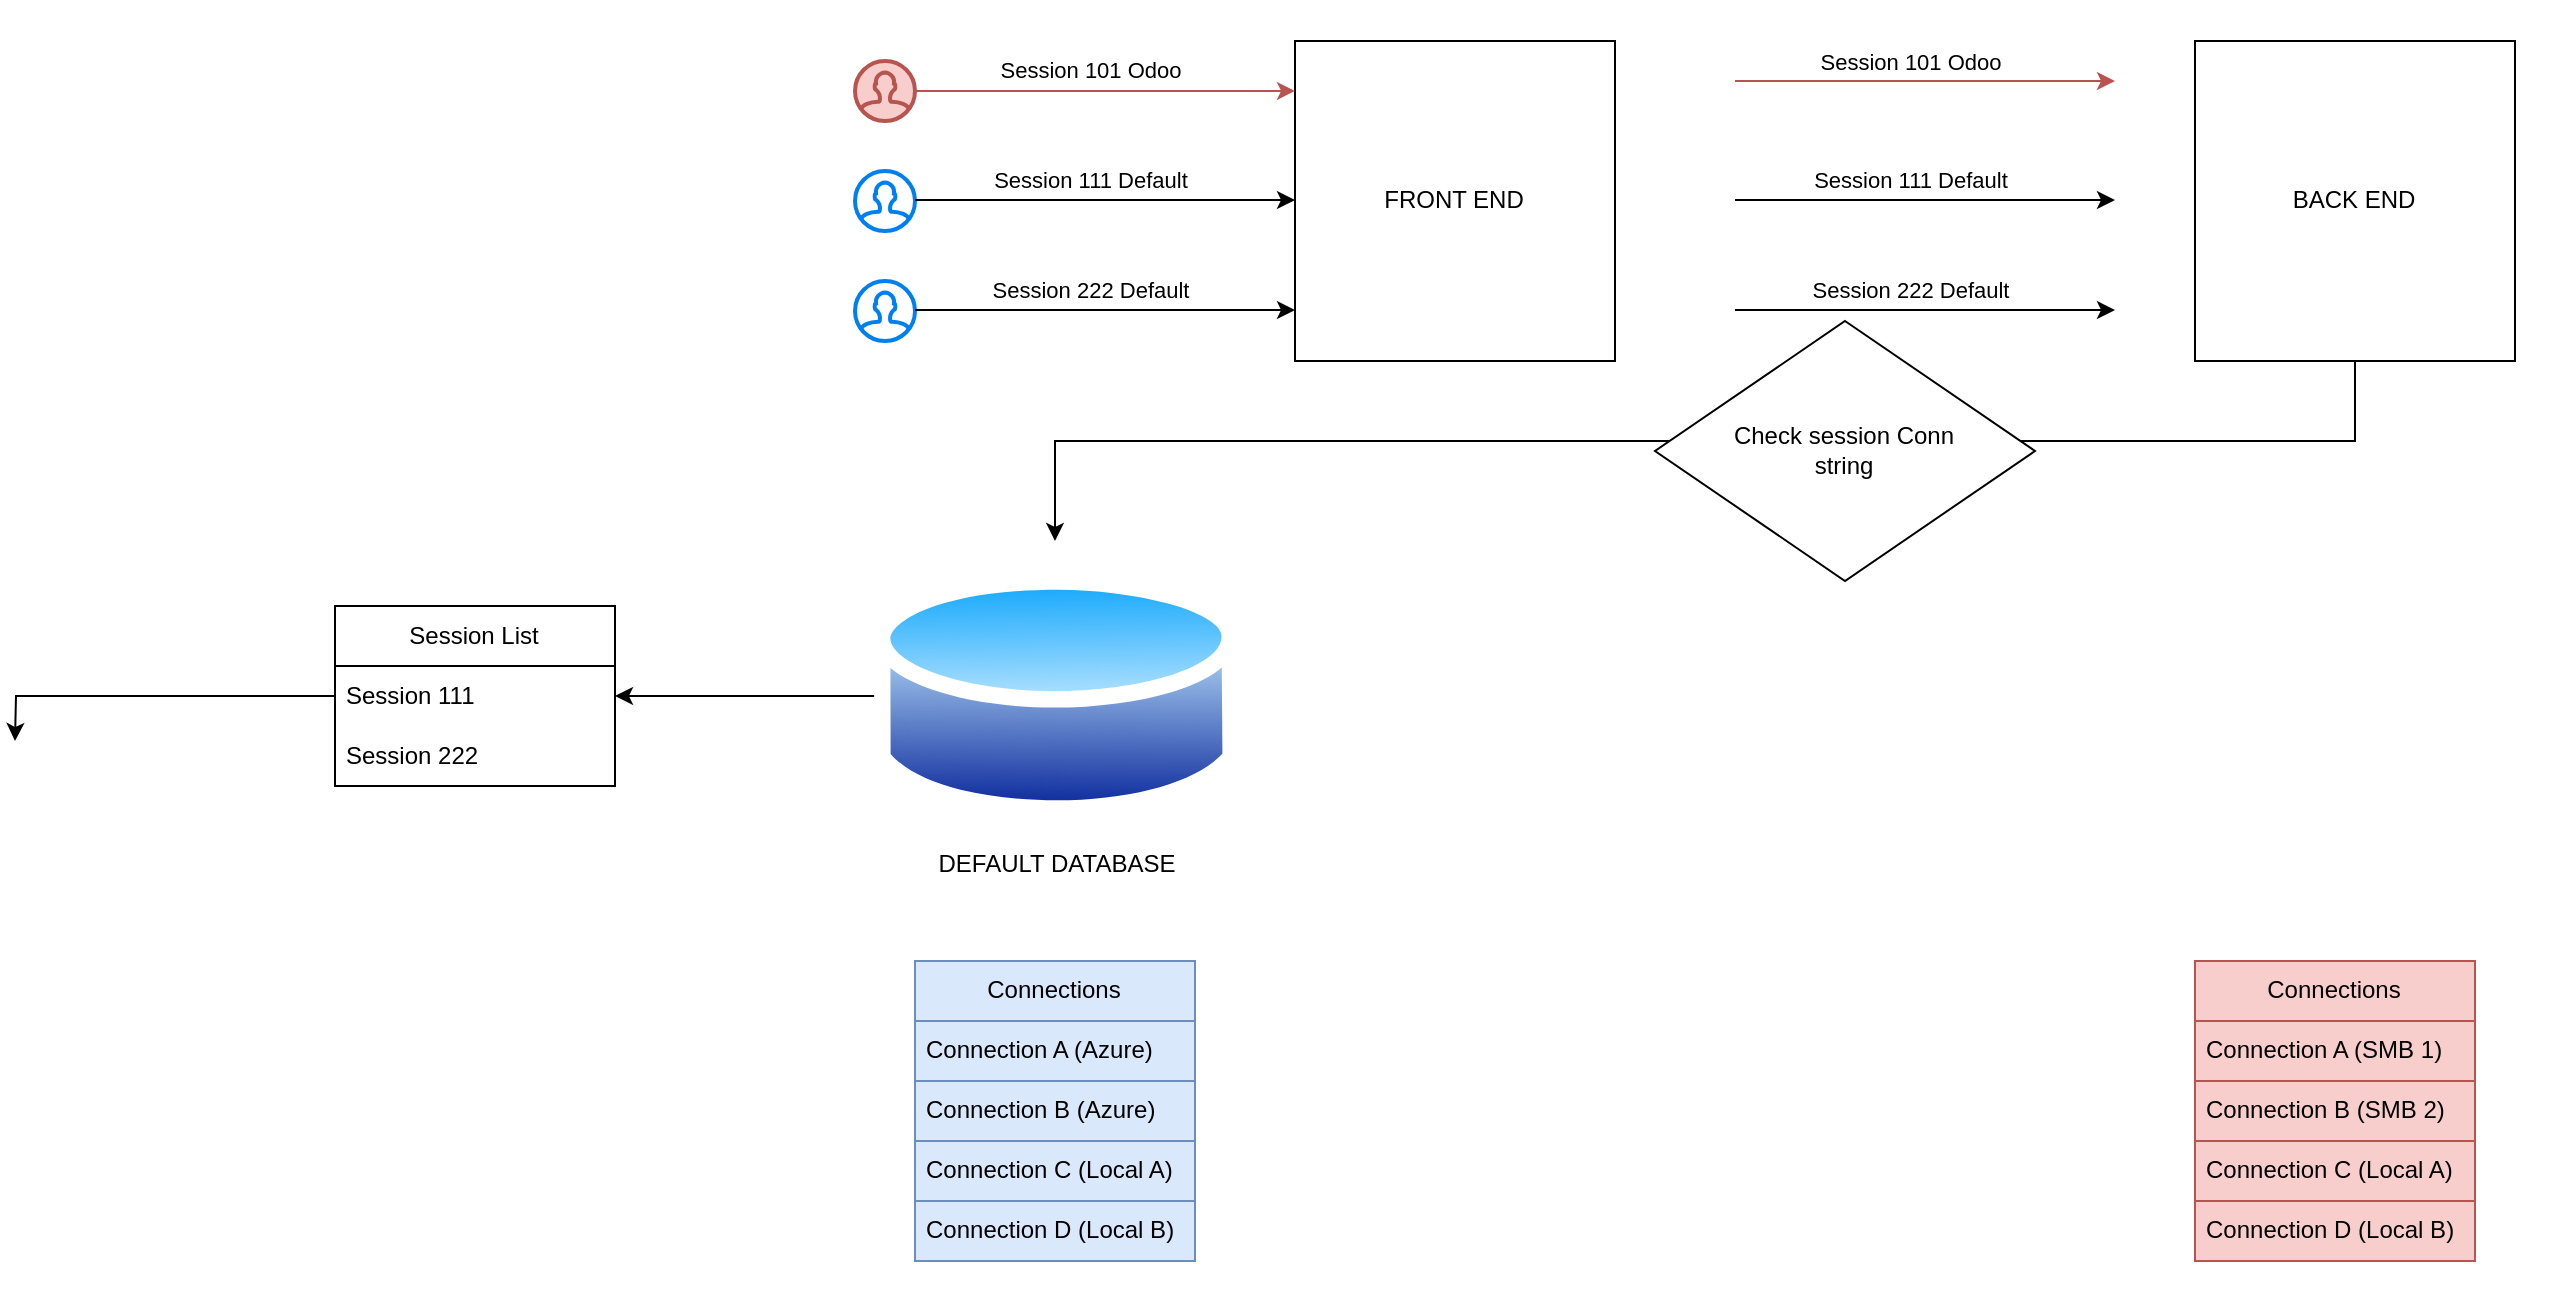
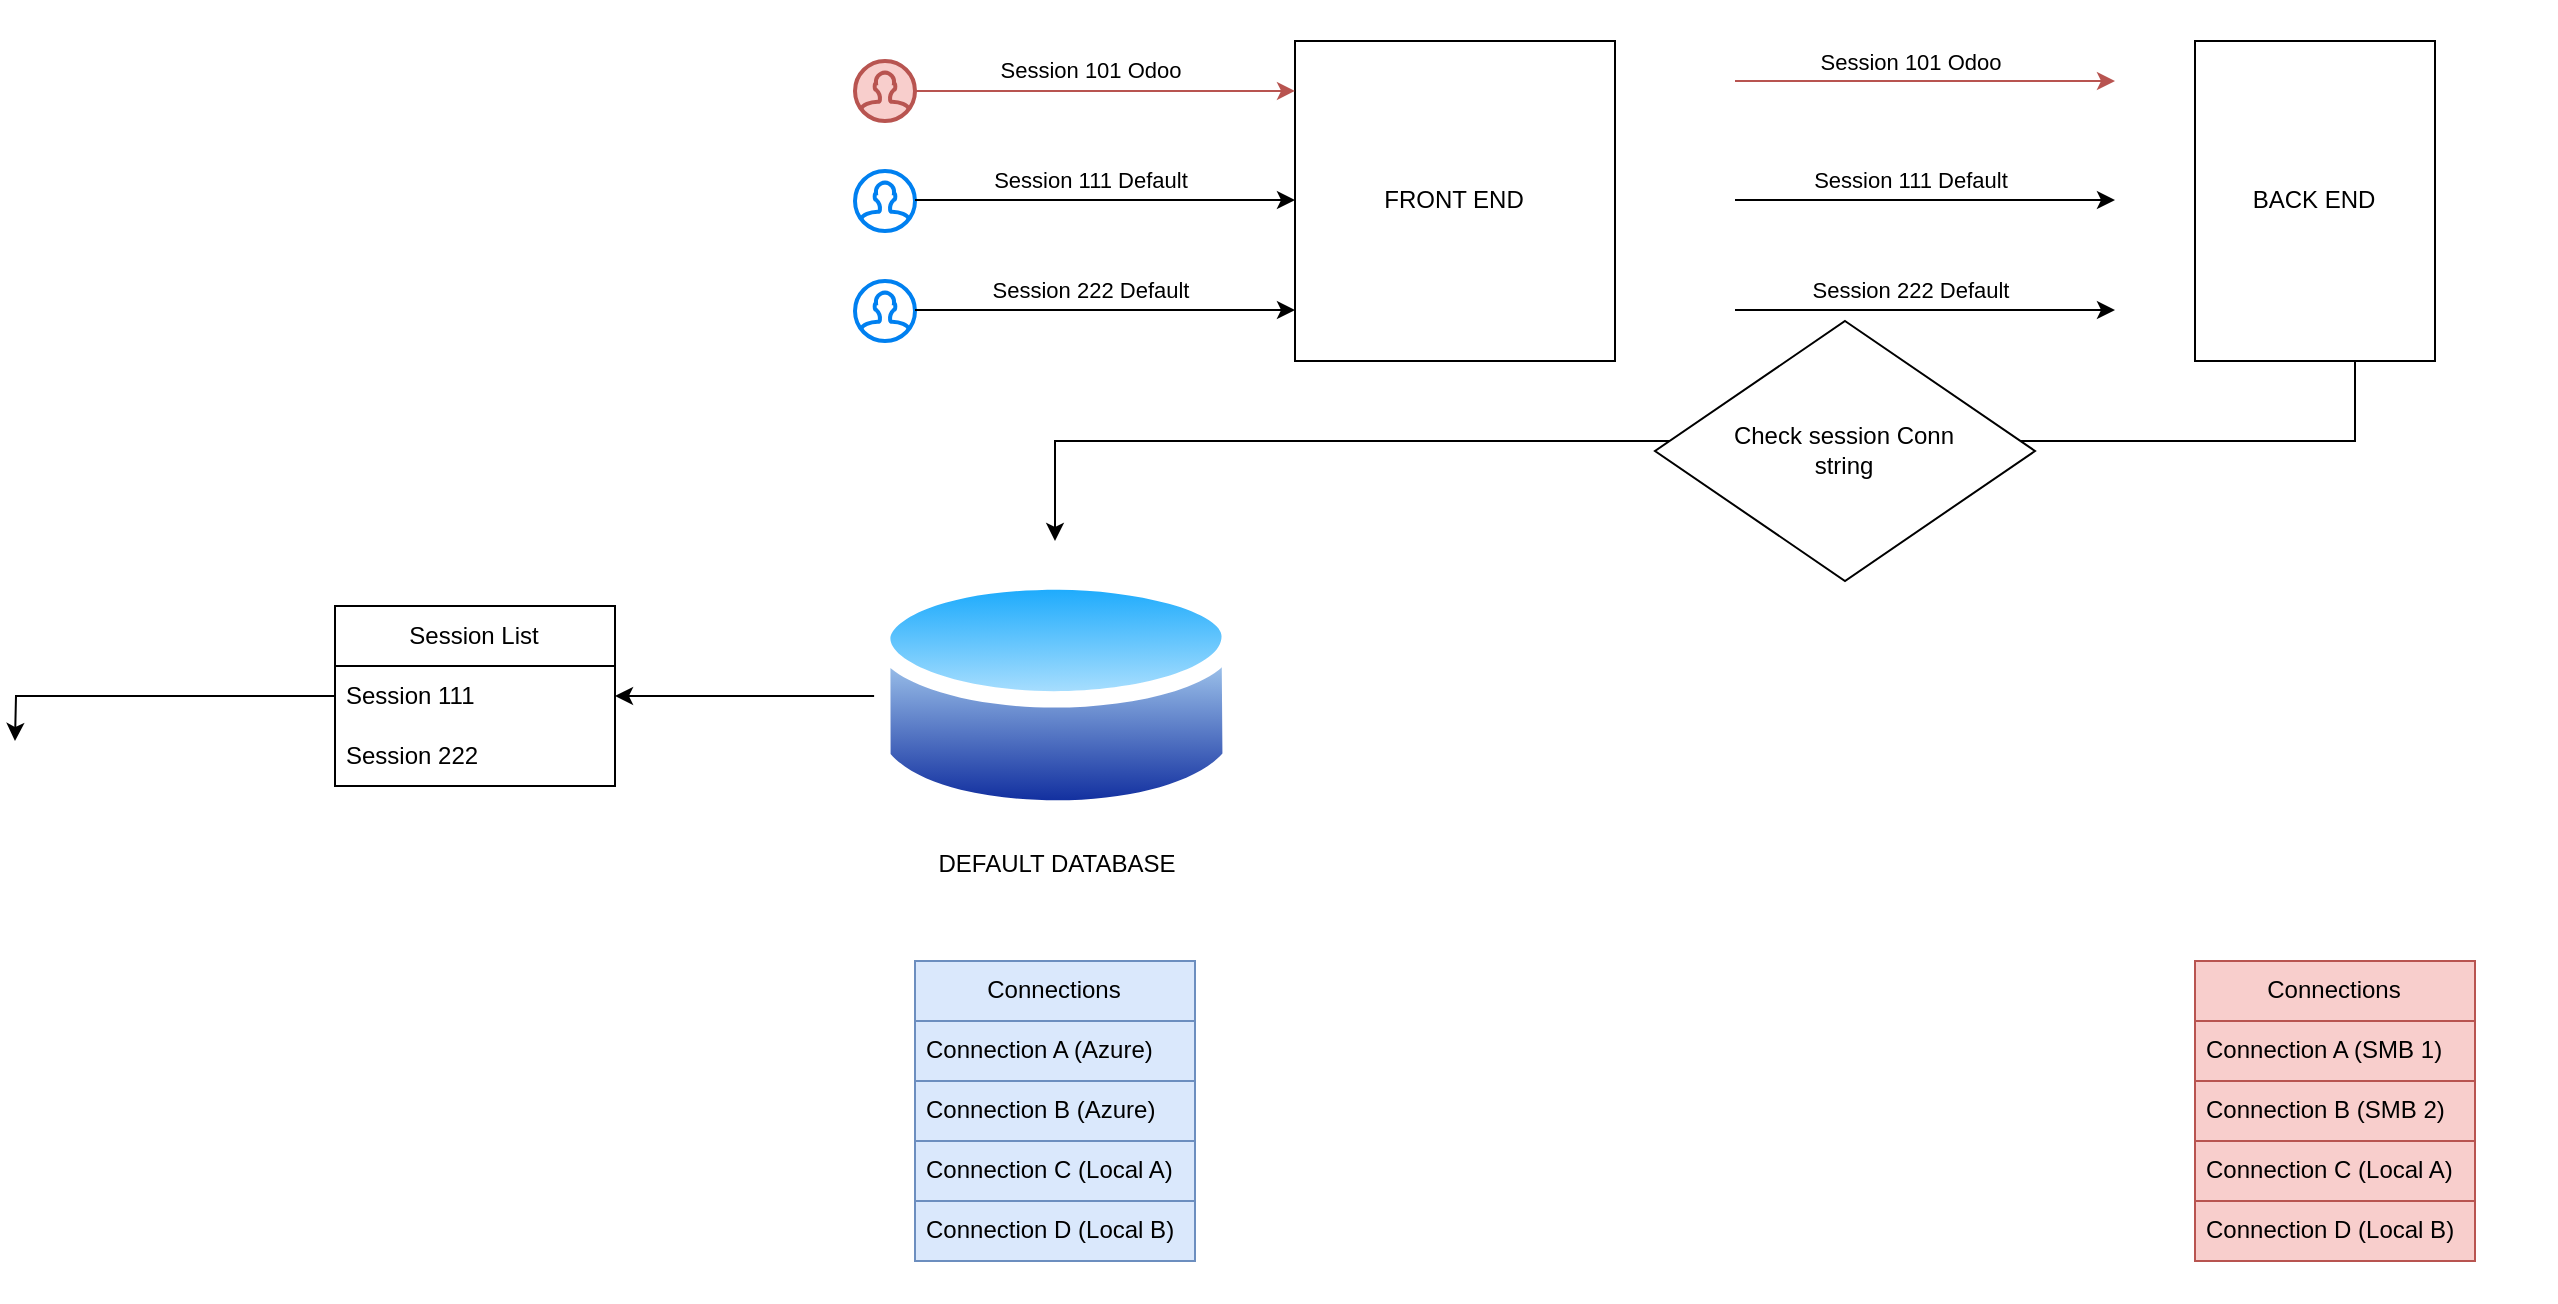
- <mxCell id="13" value="BACK END" style="whiteSpace=wrap;html=1;aspect=fixed;" vertex="1" parent="1"><mxGeometry x="950" y="20" width="160" height="160" as="geometry" /></mxCell>
+ <mxCell id="13" value="BACK END" style="whiteSpace=wrap;html=1;aspect=fixed;" vertex="1" parent="1"><mxGeometry x="950" y="20" width="120" height="160" as="geometry" /></mxCell>
